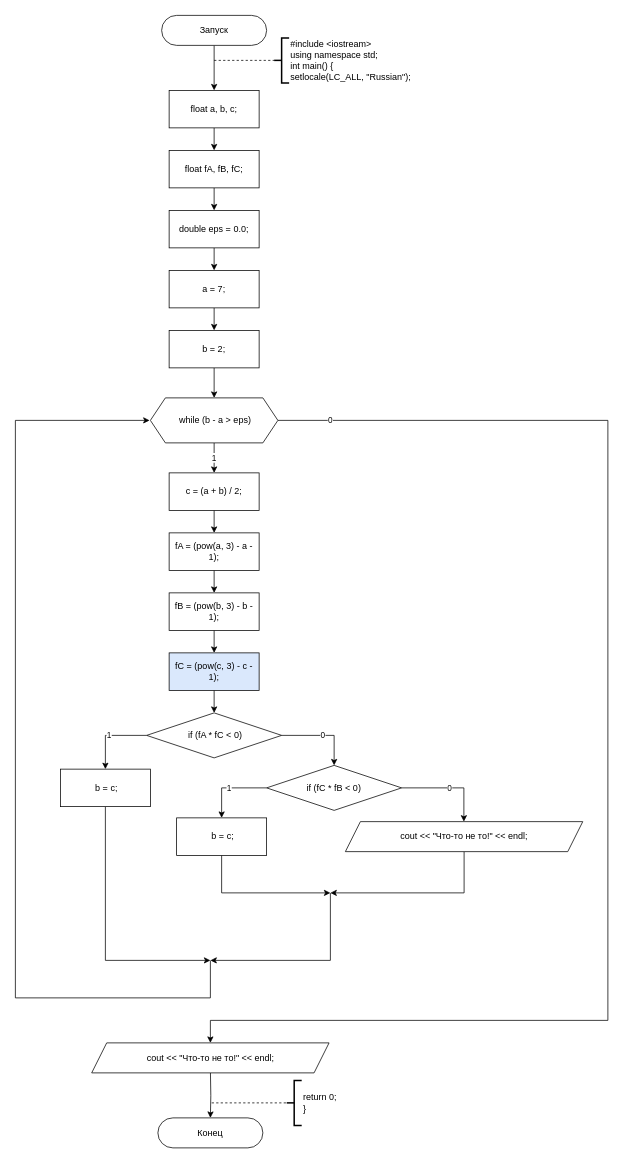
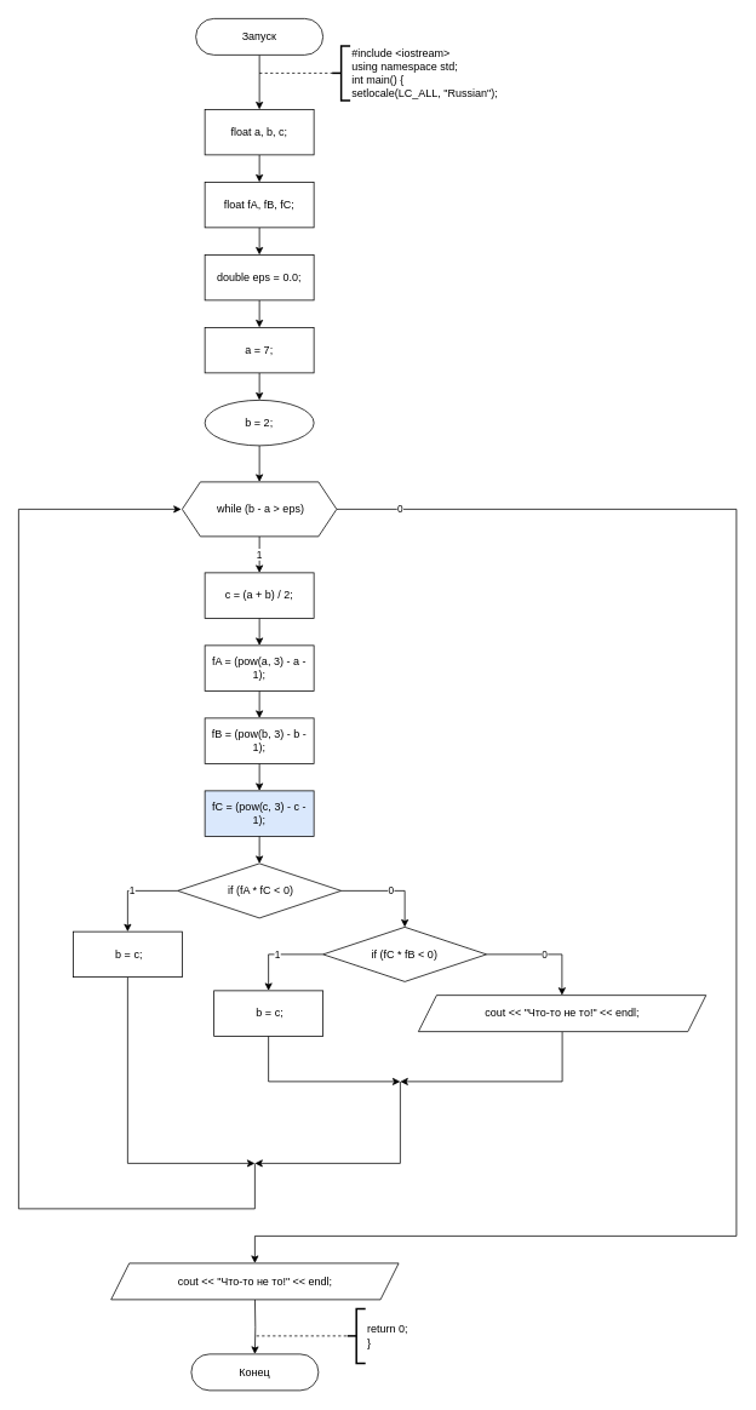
- <mxCell id="19" value="b = 2;" style="rounded=0;whiteSpace=wrap;html=1;" parent="1" vertex="1"><mxGeometry x="225" y="440" width="120" height="50" as="geometry" /></mxCell>
+ <mxCell id="19" value="b = 2;" style="ellipse;whiteSpace=wrap;html=1;" parent="1" vertex="1"><mxGeometry x="225" y="440" width="120" height="50" as="geometry" /></mxCell>
